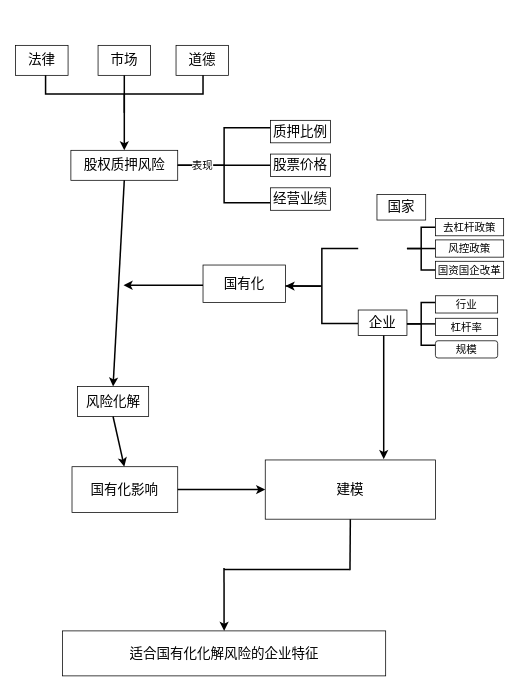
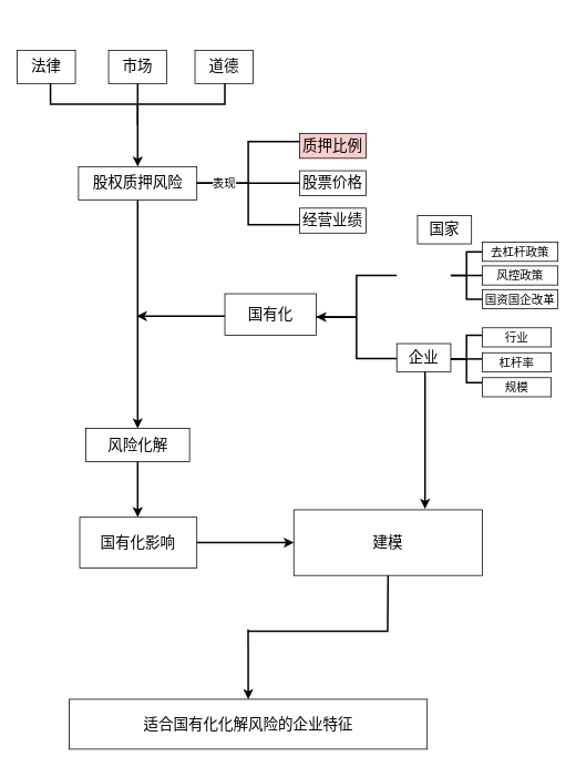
- <mxCell id="11" value="&lt;font style=&quot;font-size: 18px&quot;&gt;质押比例&lt;/font&gt;" style="rounded=0;whiteSpace=wrap;html=1;" vertex="1" parent="1"><mxGeometry x="360" y="160" width="80" height="30" as="geometry" /></mxCell>
+ <mxCell id="11" value="&lt;font style=&quot;font-size: 18px&quot;&gt;质押比例&lt;/font&gt;" style="rounded=0;whiteSpace=wrap;html=1;fillColor=#f8cecc;" vertex="1" parent="1"><mxGeometry x="360" y="160" width="80" height="30" as="geometry" /></mxCell>
- <mxCell id="31" value="&lt;span style=&quot;font-size: 14px&quot;&gt;规模&lt;/span&gt;" style="whiteSpace=wrap;html=1;rounded=1;" vertex="1" parent="1"><mxGeometry x="580" y="454" width="83" height="23" as="geometry" /></mxCell>
+ <mxCell id="31" value="&lt;span style=&quot;font-size: 14px&quot;&gt;规模&lt;/span&gt;" style="rounded=0;whiteSpace=wrap;html=1;" vertex="1" parent="1"><mxGeometry x="580" y="454" width="83" height="23" as="geometry" /></mxCell>
- <mxCell id="15" value="&lt;font style=&quot;font-size: 18px&quot;&gt;风险化解&lt;/font&gt;" style="rounded=0;whiteSpace=wrap;html=1;" vertex="1" parent="1"><mxGeometry x="102.5" y="515" width="95" height="40" as="geometry" /></mxCell>
+ <mxCell id="15" value="&lt;font style=&quot;font-size: 18px&quot;&gt;风险化解&lt;/font&gt;" style="rounded=0;whiteSpace=wrap;html=1;" vertex="1" parent="1"><mxGeometry x="102.5" y="515" width="125" height="40" as="geometry" /></mxCell>
